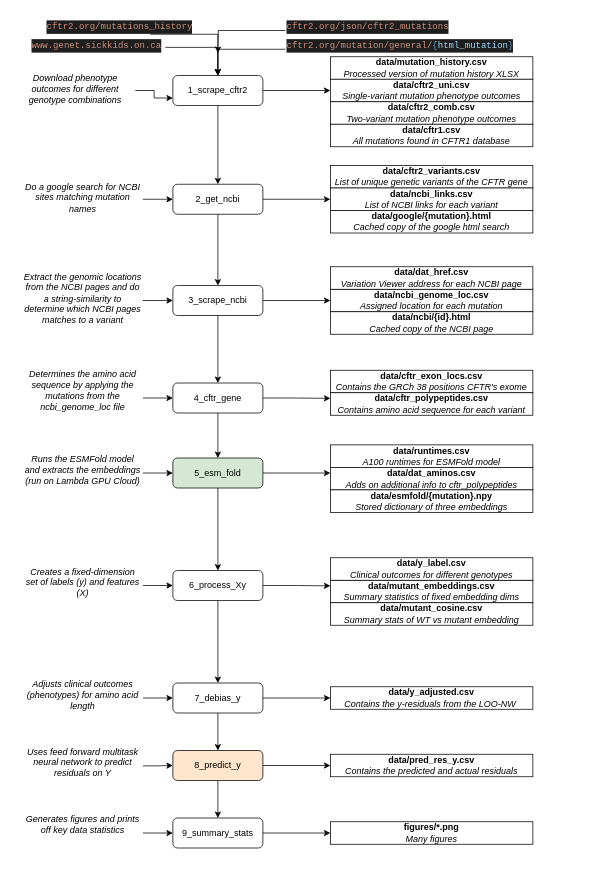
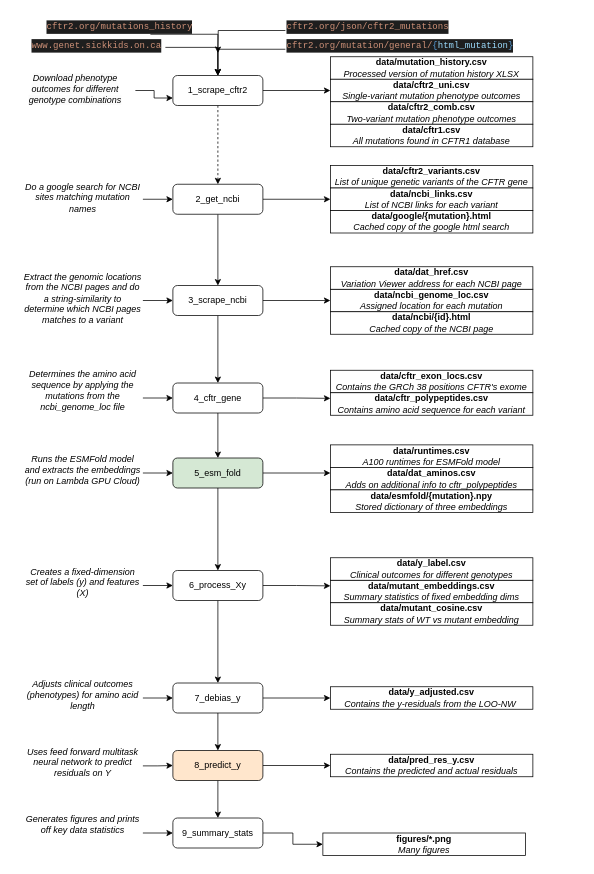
- <mxCell id="2" style="edgeStyle=orthogonalEdgeStyle;rounded=0;orthogonalLoop=1;jettySize=auto;html=1;entryX=0.5;entryY=0;entryDx=0;entryDy=0;" parent="1" source="4" target="7" edge="1"><mxGeometry relative="1" as="geometry" /></mxCell>
+ <mxCell id="2" style="edgeStyle=orthogonalEdgeStyle;rounded=0;orthogonalLoop=1;jettySize=auto;html=1;entryX=0.5;entryY=0;entryDx=0;entryDy=0;dashed=1;" parent="1" source="4" target="7" edge="1"><mxGeometry relative="1" as="geometry" /></mxCell>
- <mxCell id="80" value="&lt;b style=&quot;border-color: var(--border-color);&quot;&gt;figures/&lt;b style=&quot;background-color: initial;&quot;&gt;*.png&lt;/b&gt;&lt;br&gt;&lt;/b&gt;&lt;div style=&quot;border-color: var(--border-color);&quot;&gt;&lt;i style=&quot;border-color: var(--border-color);&quot;&gt;Many figures&lt;/i&gt;&lt;/div&gt;" style="rounded=0;whiteSpace=wrap;html=1;align=center;" parent="1" vertex="1"><mxGeometry x="440" y="1095" width="270" height="30" as="geometry" /></mxCell>
+ <mxCell id="80" value="&lt;b style=&quot;border-color: var(--border-color);&quot;&gt;figures/&lt;b style=&quot;background-color: initial;&quot;&gt;*.png&lt;/b&gt;&lt;br&gt;&lt;/b&gt;&lt;div style=&quot;border-color: var(--border-color);&quot;&gt;&lt;i style=&quot;border-color: var(--border-color);&quot;&gt;Many figures&lt;/i&gt;&lt;/div&gt;" style="rounded=0;whiteSpace=wrap;html=1;align=center;" parent="1" vertex="1"><mxGeometry x="430" y="1110" width="270" height="30" as="geometry" /></mxCell>
